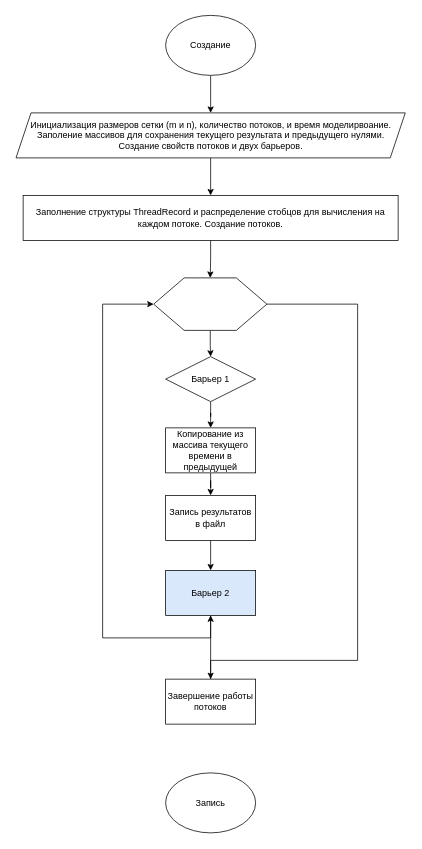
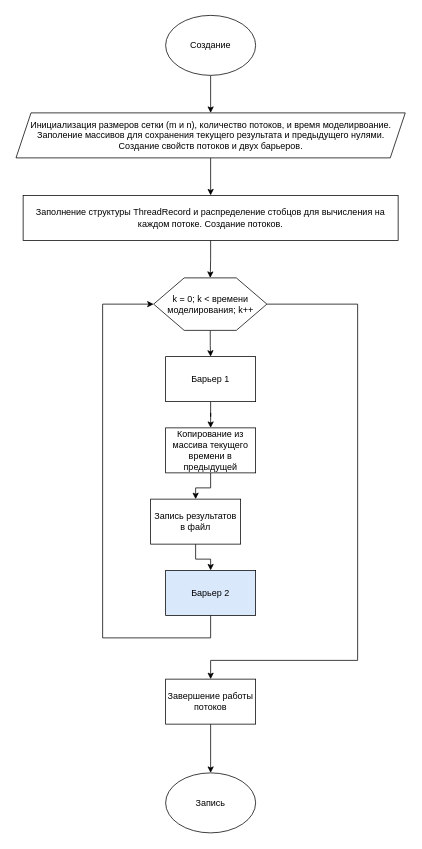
+ <mxCell id="11" value="k = 0; k &amp;lt; времени моделирования; k++" style="text;html=1;strokeColor=none;fillColor=none;align=center;verticalAlign=middle;whiteSpace=wrap;rounded=0;" parent="1" vertex="1"><mxGeometry x="214.5" y="390" width="130" height="30" as="geometry" /></mxCell>
- <mxCell id="13" value="Барьер 1" style="rhombus;whiteSpace=wrap;html=1;" parent="1" vertex="1"><mxGeometry x="220" y="475" width="120" height="60" as="geometry" /></mxCell>
+ <mxCell id="13" value="Барьер 1" style="rounded=0;whiteSpace=wrap;html=1;" parent="1" vertex="1"><mxGeometry x="220" y="475" width="120" height="60" as="geometry" /></mxCell>
- <mxCell id="22" value="Запись результатов в файл" style="rounded=0;whiteSpace=wrap;html=1;" vertex="1" parent="1"><mxGeometry x="220" y="660" width="120" height="60" as="geometry" /></mxCell>
+ <mxCell id="22" value="Запись результатов в файл" style="rounded=0;whiteSpace=wrap;html=1;" vertex="1" parent="1"><mxGeometry x="200" y="665" width="120" height="60" as="geometry" /></mxCell>
- <mxCell id="18" style="edgeStyle=orthogonalEdgeStyle;rounded=0;orthogonalLoop=1;jettySize=auto;html=1;" parent="1" source="19" target="17" edge="1"><mxGeometry relative="1" as="geometry" /></mxCell>
+ <mxCell id="18" style="edgeStyle=orthogonalEdgeStyle;rounded=0;orthogonalLoop=1;jettySize=auto;html=1;entryX=0.5;entryY=0;entryDx=0;entryDy=0;" parent="1" source="19" target="20" edge="1"><mxGeometry relative="1" as="geometry" /></mxCell>
